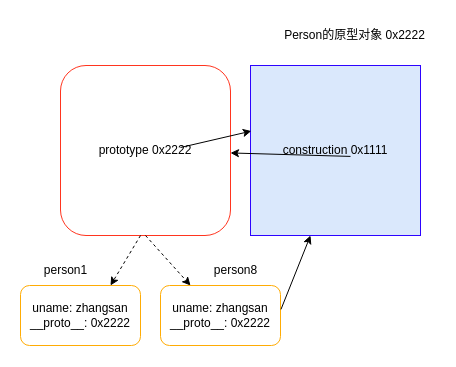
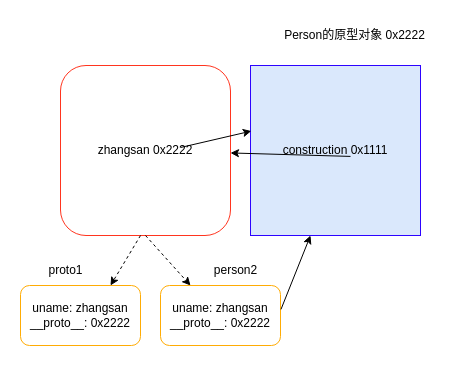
- <mxCell id="2" value="prototype 0x2222" style="rounded=1;whiteSpace=wrap;html=1;strokeColor=#FF351F;" vertex="1" parent="1"><mxGeometry x="60" y="65" width="170" height="170" as="geometry" /></mxCell>
+ <mxCell id="2" value="zhangsan 0x2222" style="rounded=1;whiteSpace=wrap;html=1;strokeColor=#FF351F;" vertex="1" parent="1"><mxGeometry x="60" y="65" width="170" height="170" as="geometry" /></mxCell>
- <mxCell id="11" value="person1" style="text;html=1;align=center;verticalAlign=middle;resizable=0;points=[];autosize=1;strokeColor=none;fillColor=none;" vertex="1" parent="1"><mxGeometry x="30" y="255" width="70" height="30" as="geometry" /></mxCell>
+ <mxCell id="11" value="proto1" style="text;html=1;align=center;verticalAlign=middle;resizable=0;points=[];autosize=1;strokeColor=none;fillColor=none;" vertex="1" parent="1"><mxGeometry x="30" y="255" width="70" height="30" as="geometry" /></mxCell>
- <mxCell id="12" value="person8" style="text;html=1;align=center;verticalAlign=middle;resizable=0;points=[];autosize=1;strokeColor=none;fillColor=none;" vertex="1" parent="1"><mxGeometry x="200" y="255" width="70" height="30" as="geometry" /></mxCell>
+ <mxCell id="12" value="person2" style="text;html=1;align=center;verticalAlign=middle;resizable=0;points=[];autosize=1;strokeColor=none;fillColor=none;" vertex="1" parent="1"><mxGeometry x="200" y="255" width="70" height="30" as="geometry" /></mxCell>
